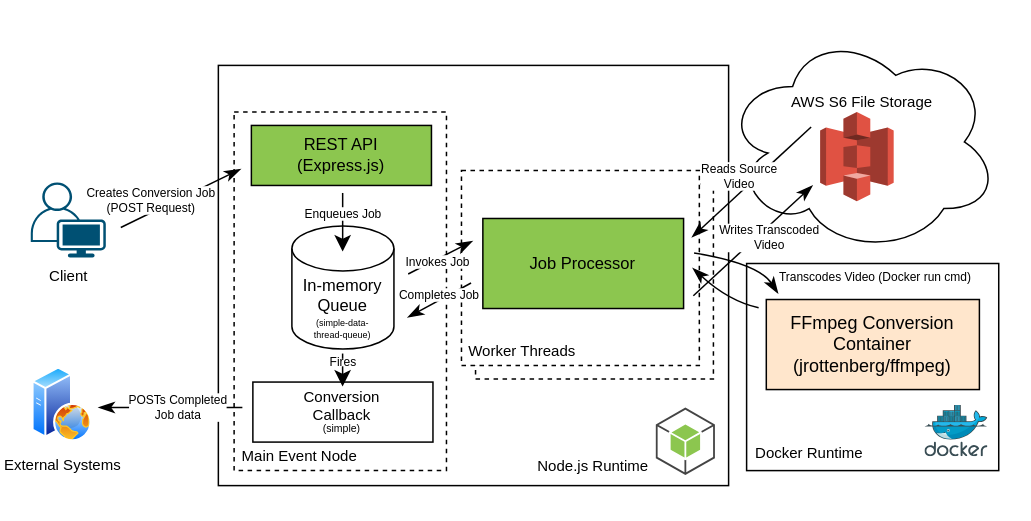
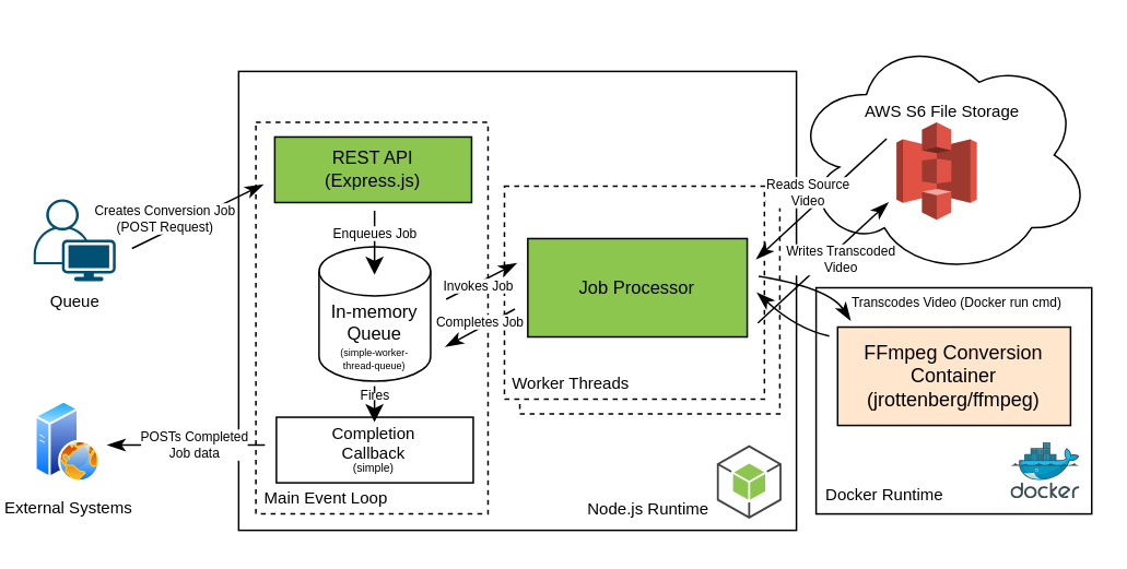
- <mxCell id="6" value="Client" style="points=[[0.35,0,0],[0.98,0.51,0],[1,0.71,0],[0.67,1,0],[0,0.795,0],[0,0.65,0]];verticalLabelPosition=bottom;sketch=0;html=1;verticalAlign=top;aspect=fixed;align=center;pointerEvents=1;shape=mxgraph.cisco19.user;fillColor=#005073;strokeColor=none;fontSize=10;" vertex="1" parent="1"><mxGeometry x="20" y="121" width="50" height="50" as="geometry" /></mxCell>
+ <mxCell id="6" value="Queue" style="points=[[0.35,0,0],[0.98,0.51,0],[1,0.71,0],[0.67,1,0],[0,0.795,0],[0,0.65,0]];verticalLabelPosition=bottom;sketch=0;html=1;verticalAlign=top;aspect=fixed;align=center;pointerEvents=1;shape=mxgraph.cisco19.user;fillColor=#005073;strokeColor=none;fontSize=10;" vertex="1" parent="1"><mxGeometry x="20" y="121" width="50" height="50" as="geometry" /></mxCell>
- <mxCell id="9" value="In-memory Queue&lt;div style=&quot;line-height: 70%;&quot;&gt;&lt;font style=&quot;font-size: 6px; line-height: 70%;&quot;&gt;(simple-data-&lt;/font&gt;&lt;div&gt;&lt;font style=&quot;font-size: 6px; line-height: 70%;&quot;&gt;thread-queue)&lt;/font&gt;&lt;/div&gt;&lt;/div&gt;" style="shape=cylinder3;whiteSpace=wrap;html=1;boundedLbl=1;backgroundOutline=1;size=15;labelPosition=center;verticalLabelPosition=middle;align=center;verticalAlign=middle;fontSize=11;" vertex="1" parent="1"><mxGeometry x="194" y="150" width="68" height="82" as="geometry" /></mxCell>
+ <mxCell id="9" value="In-memory Queue&lt;div style=&quot;line-height: 70%;&quot;&gt;&lt;font style=&quot;font-size: 6px; line-height: 70%;&quot;&gt;(simple-worker-&lt;/font&gt;&lt;div&gt;&lt;font style=&quot;font-size: 6px; line-height: 70%;&quot;&gt;thread-queue)&lt;/font&gt;&lt;/div&gt;&lt;/div&gt;" style="shape=cylinder3;whiteSpace=wrap;html=1;boundedLbl=1;backgroundOutline=1;size=15;labelPosition=center;verticalLabelPosition=middle;align=center;verticalAlign=middle;fontSize=11;" vertex="1" parent="1"><mxGeometry x="194" y="150" width="68" height="82" as="geometry" /></mxCell>
- <mxCell id="33" value="Conversion&lt;br&gt;Callback" style="text;html=1;align=center;verticalAlign=middle;whiteSpace=wrap;rounded=0;labelBackgroundColor=none;fontColor=light-dark(#000000,#FFFFFF);fontSize=10;" vertex="1" parent="1"><mxGeometry x="165" y="255" width="125" height="30" as="geometry" /></mxCell>
+ <mxCell id="33" value="Completion&lt;br&gt;Callback" style="text;html=1;align=center;verticalAlign=middle;whiteSpace=wrap;rounded=0;labelBackgroundColor=none;fontColor=light-dark(#000000,#FFFFFF);fontSize=10;" vertex="1" parent="1"><mxGeometry x="165" y="255" width="125" height="30" as="geometry" /></mxCell>
- <mxCell id="13" value="Main Event Node" style="text;html=1;align=left;verticalAlign=middle;whiteSpace=wrap;rounded=0;labelBackgroundColor=none;fontColor=light-dark(#000000,#FFFFFF);fontSize=10;" vertex="1" parent="1"><mxGeometry x="159" y="288" width="125" height="30" as="geometry" /></mxCell>
+ <mxCell id="13" value="Main Event Loop" style="text;html=1;align=left;verticalAlign=middle;whiteSpace=wrap;rounded=0;labelBackgroundColor=none;fontColor=light-dark(#000000,#FFFFFF);fontSize=10;" vertex="1" parent="1"><mxGeometry x="159" y="288" width="125" height="30" as="geometry" /></mxCell>
